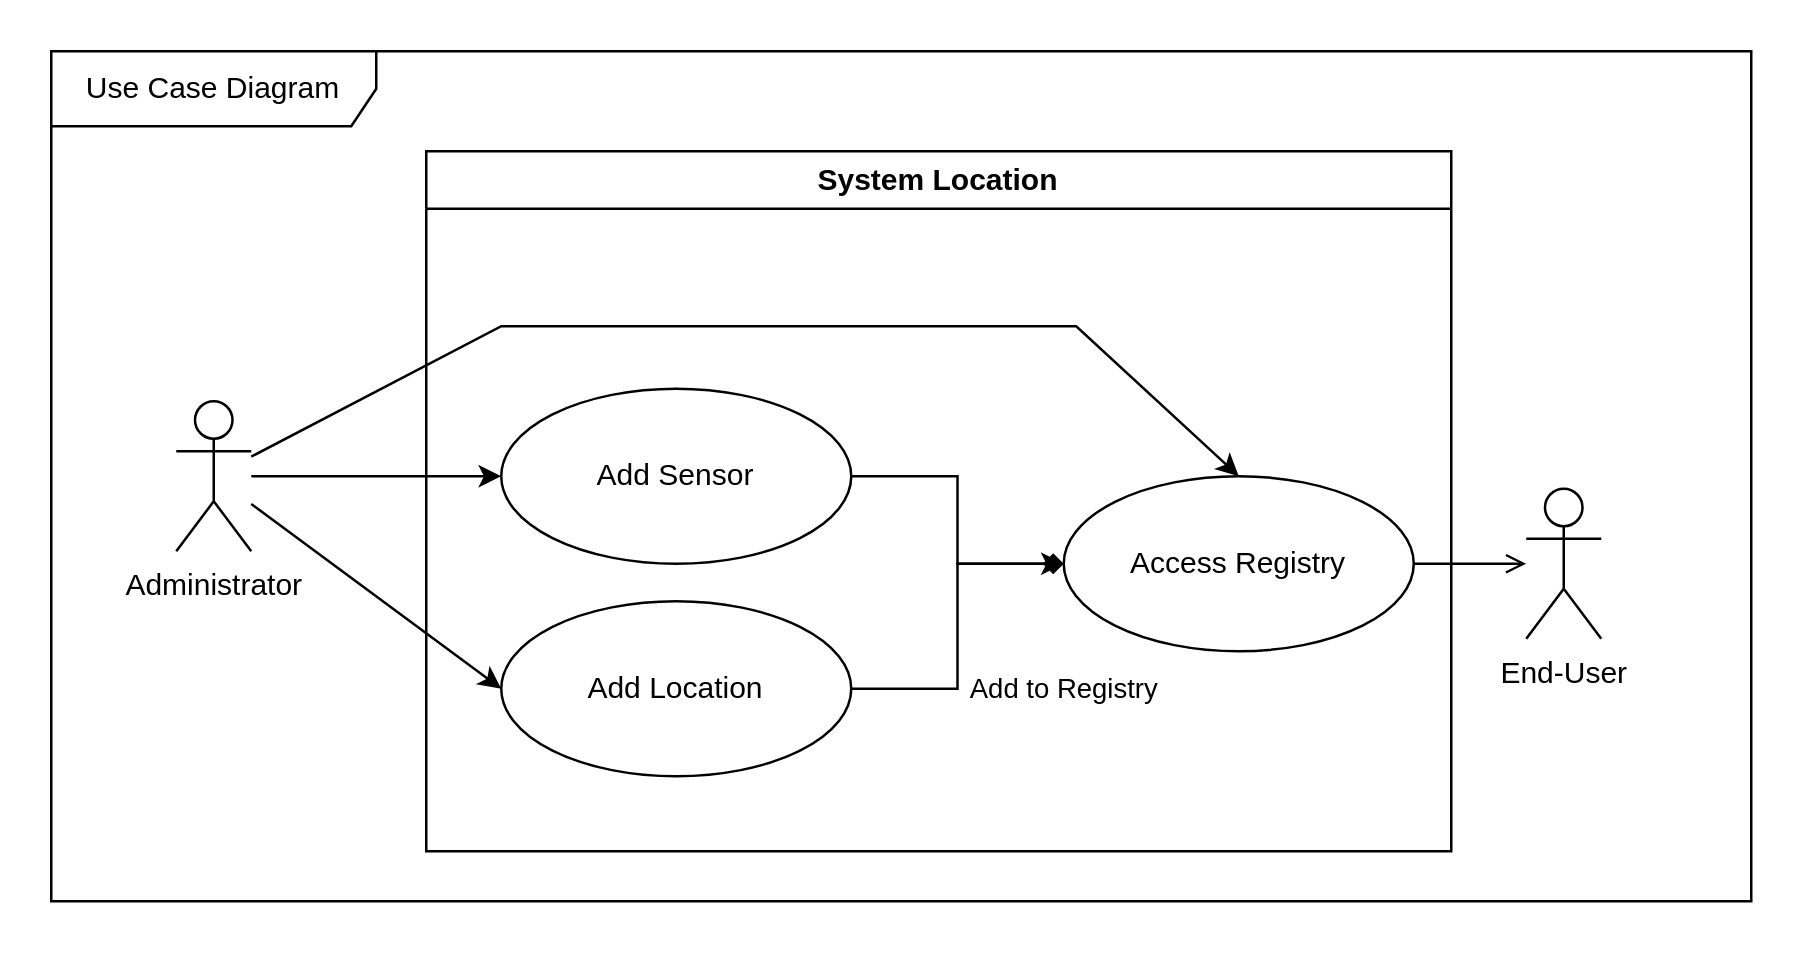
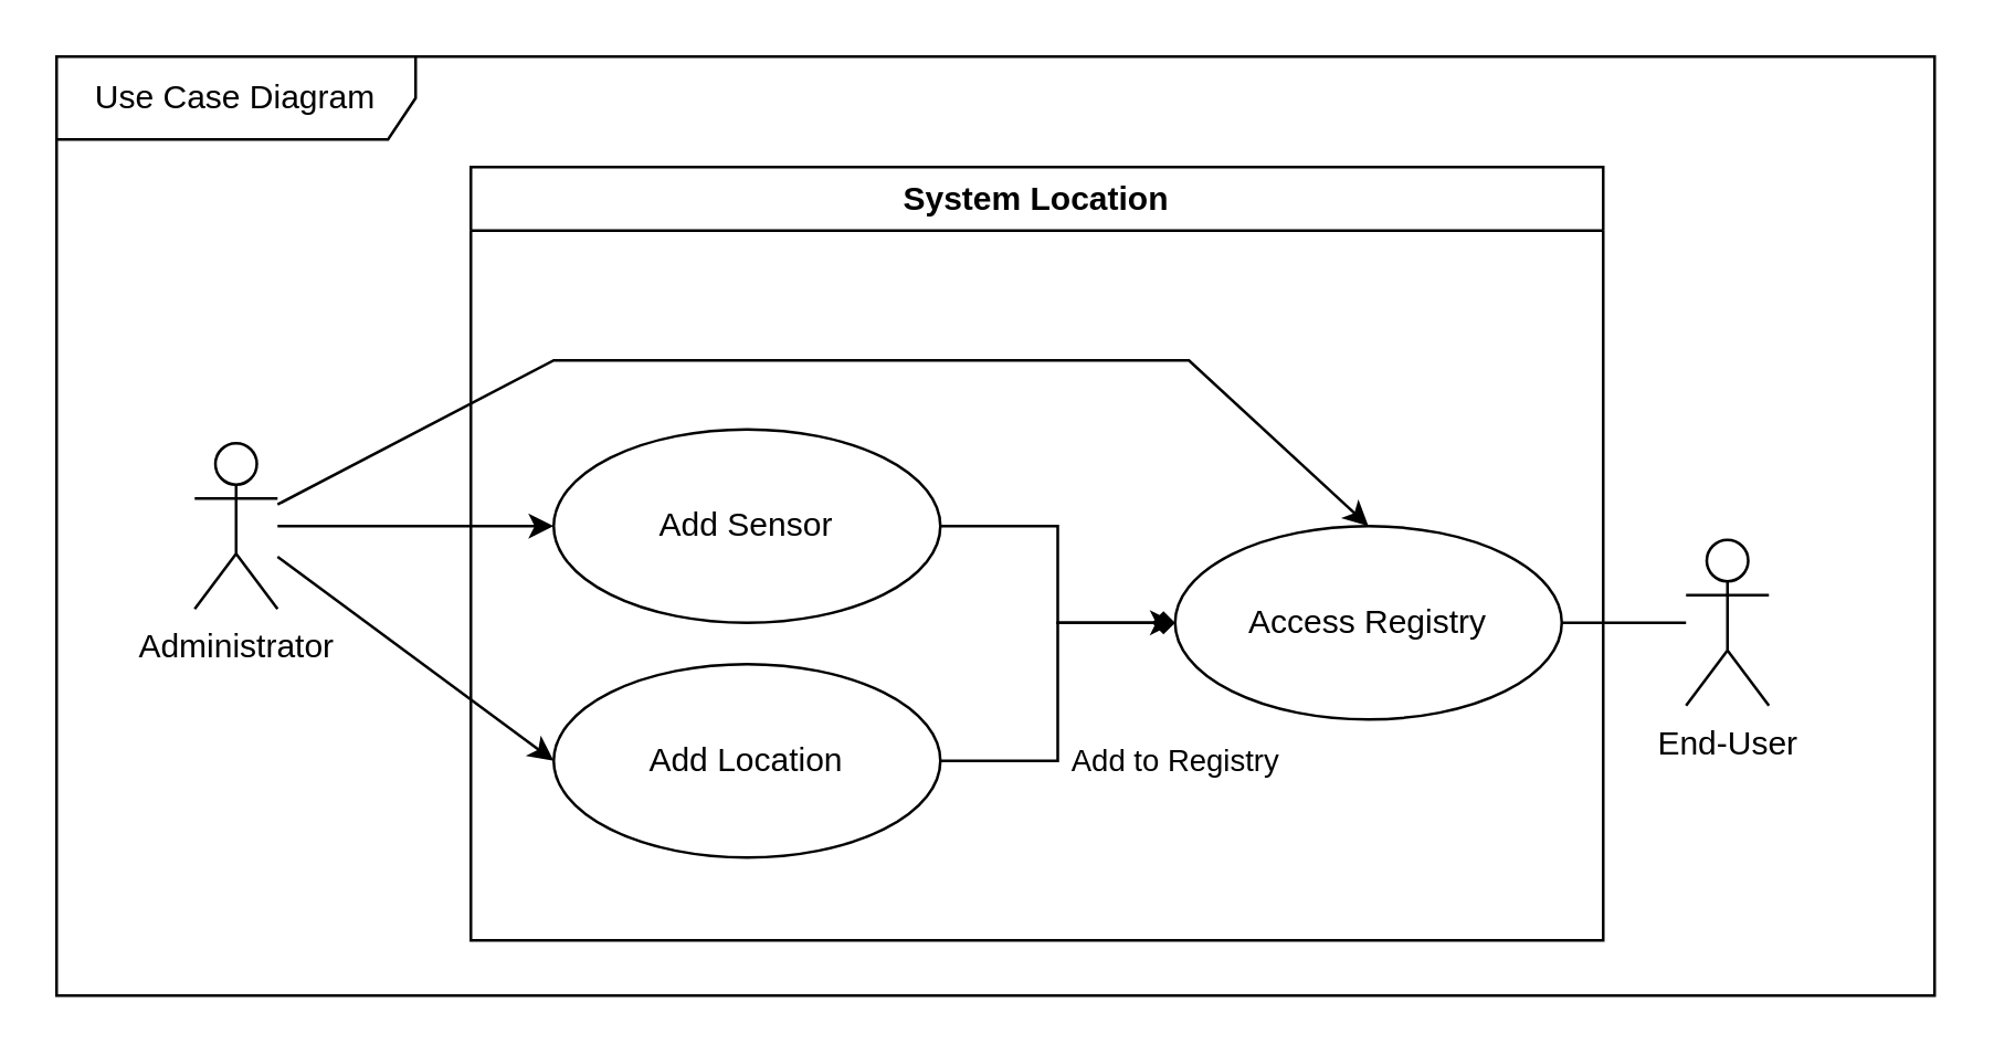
- <mxCell id="15" style="rounded=0;orthogonalLoop=1;jettySize=auto;html=1;endArrow=open;endFill=0;" parent="1" source="13" target="14" edge="1"><mxGeometry relative="1" as="geometry" /></mxCell>
+ <mxCell id="15" style="rounded=0;orthogonalLoop=1;jettySize=auto;html=1;endArrow=none;endFill=0;" parent="1" source="13" target="14" edge="1"><mxGeometry relative="1" as="geometry" /></mxCell>
